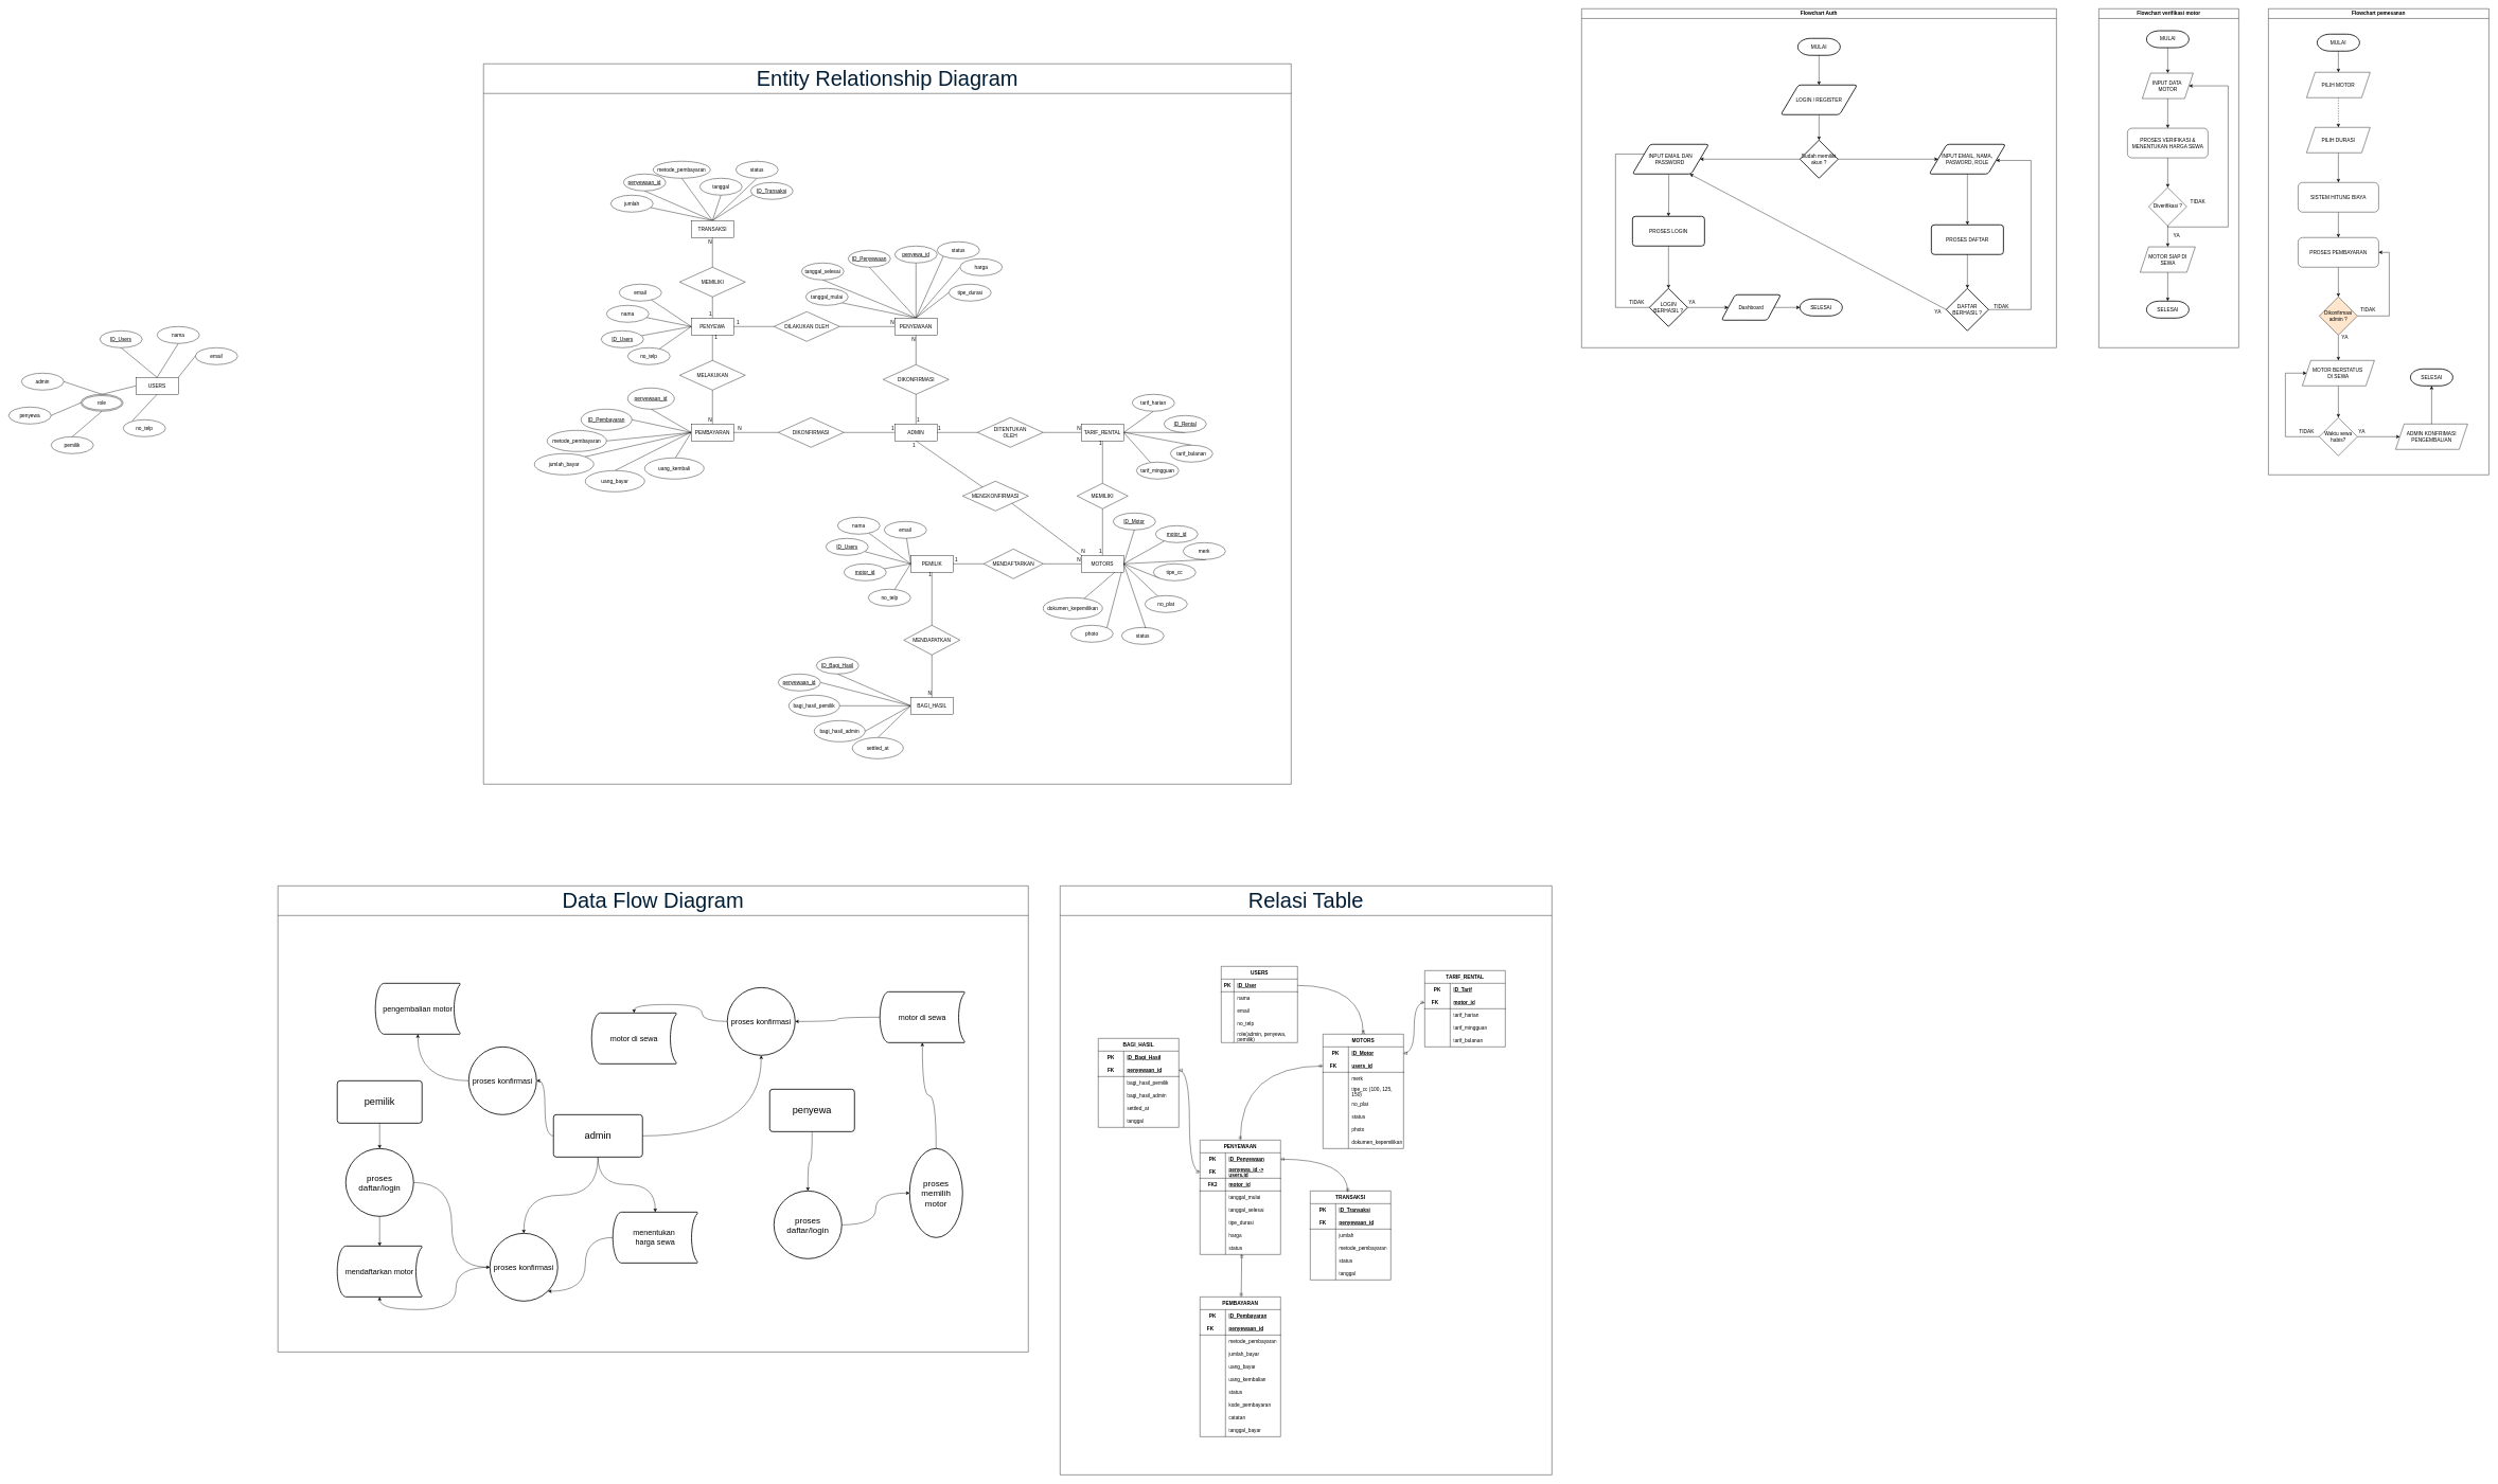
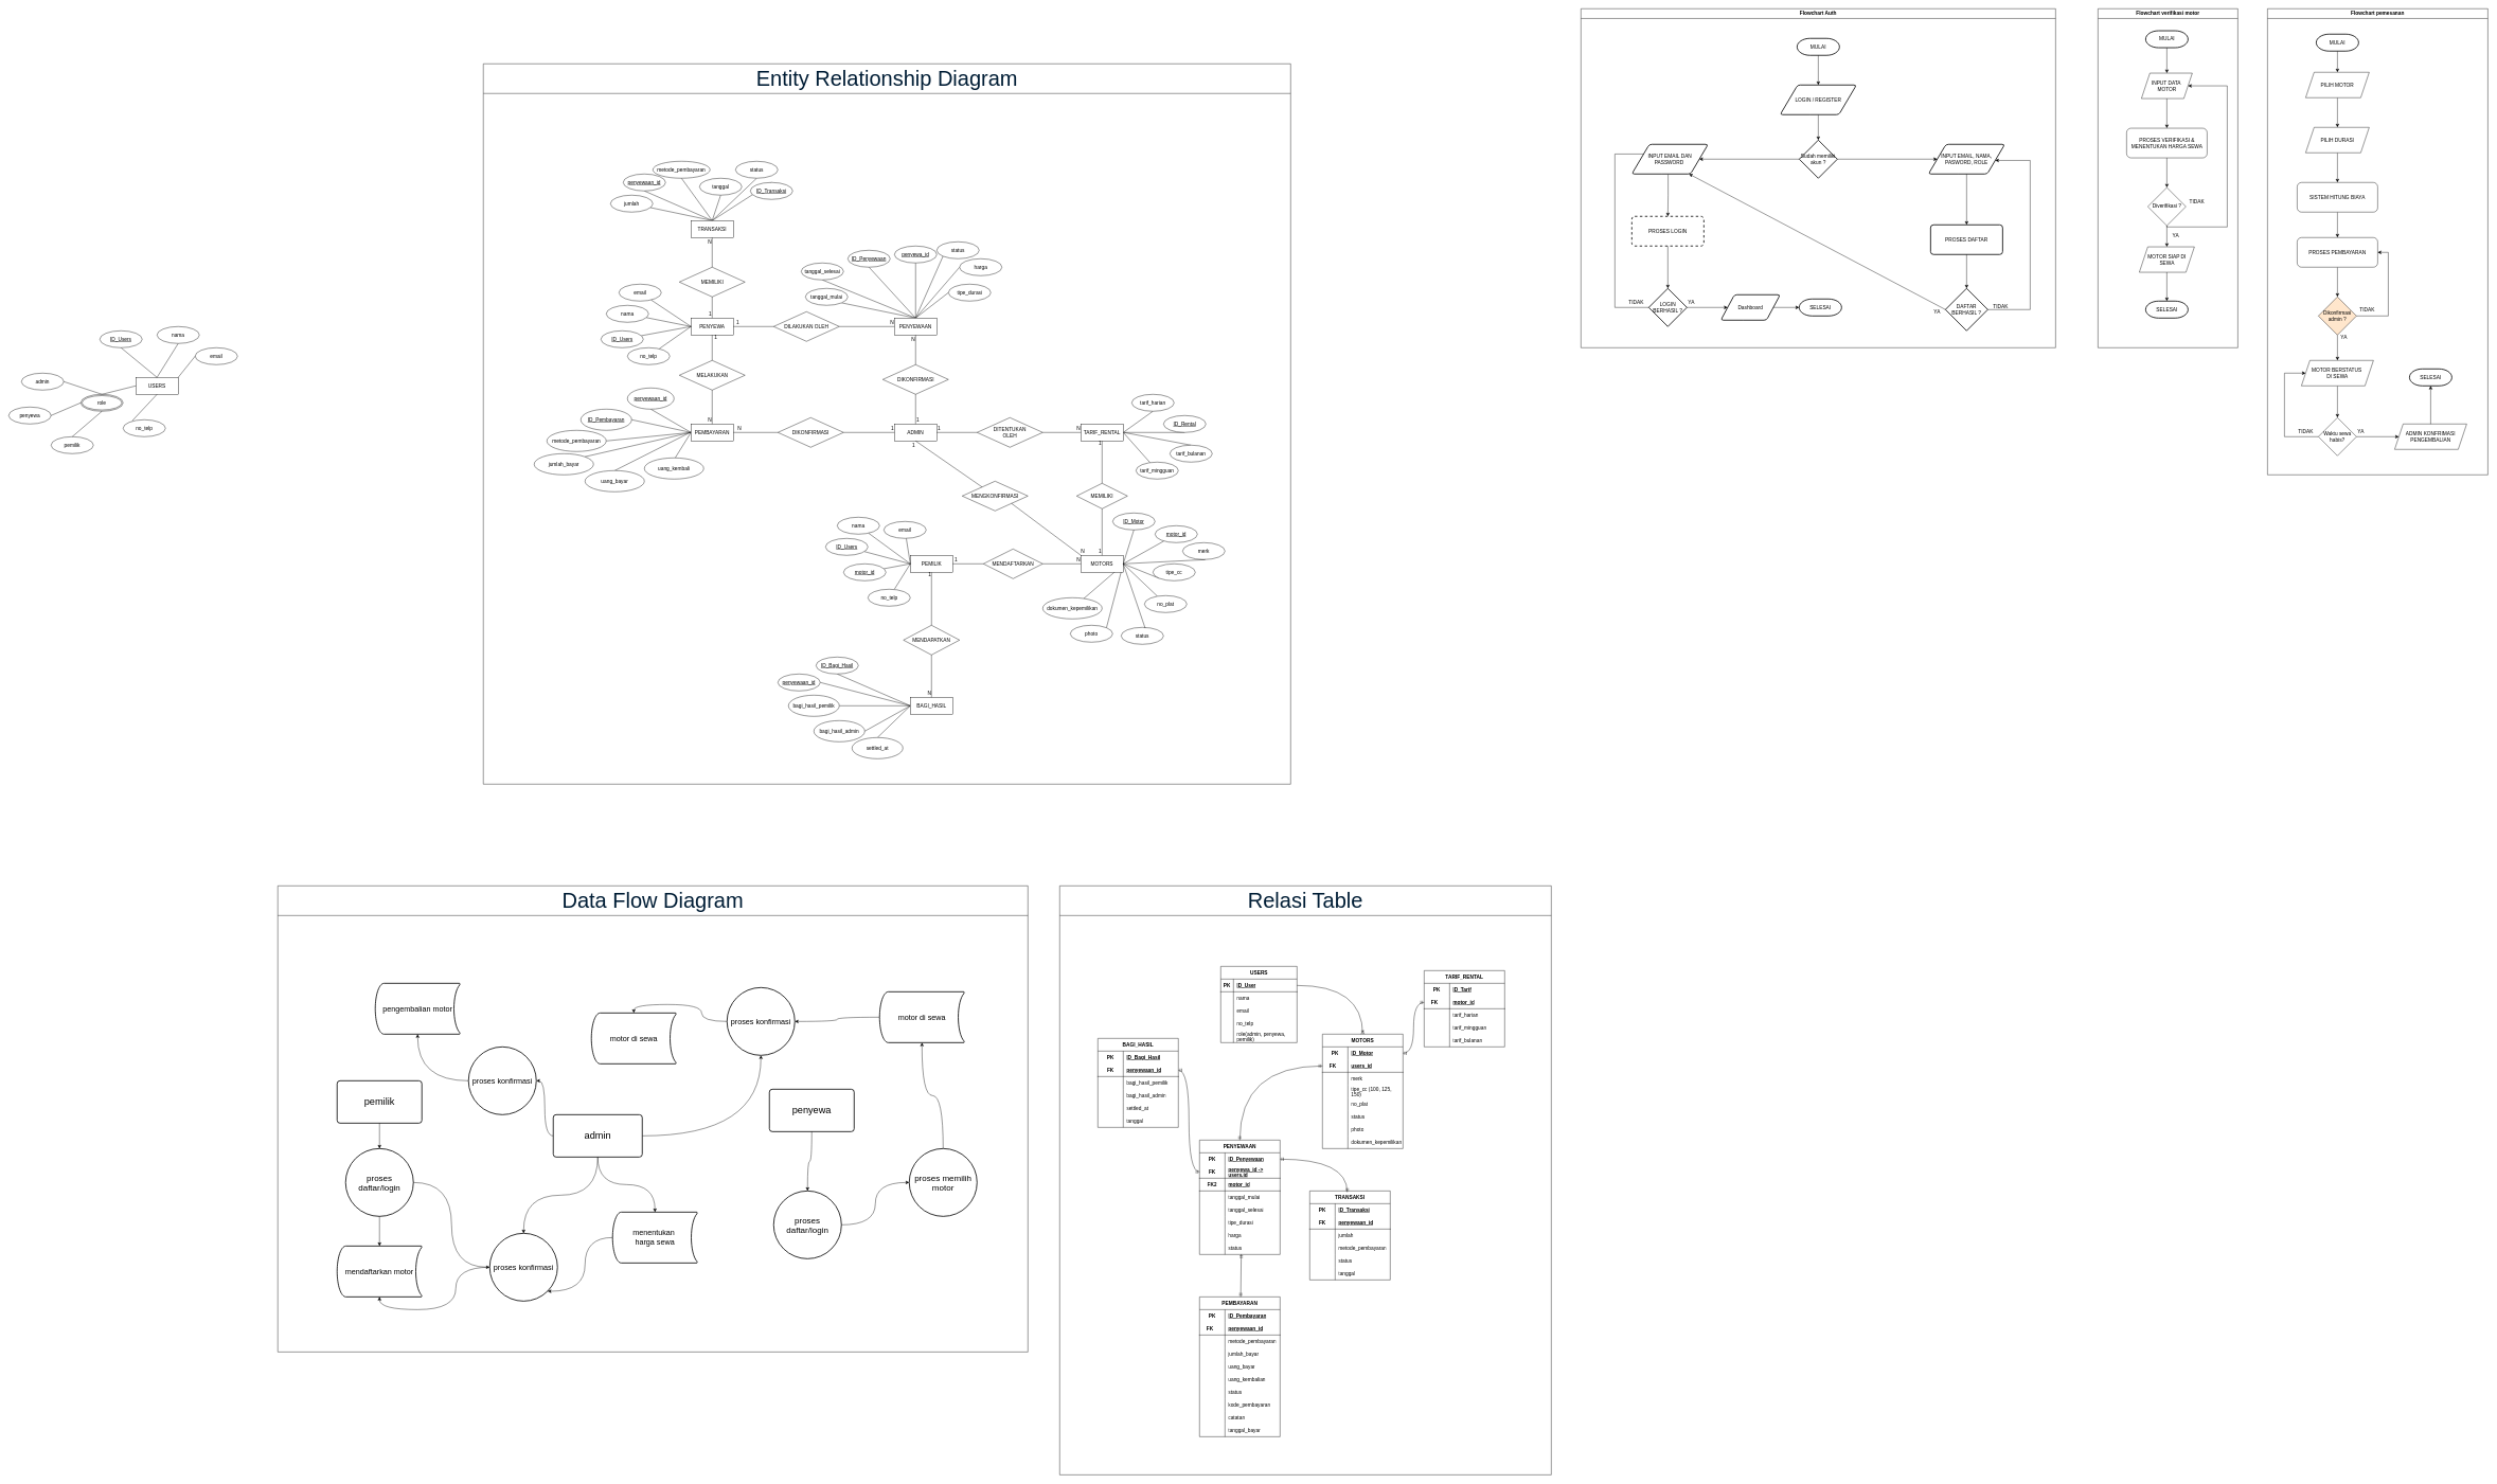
- <mxCell id="404" style="edgeStyle=orthogonalEdgeStyle;rounded=0;orthogonalLoop=1;jettySize=auto;html=1;dashed=1;" edge="1" parent="1" source="405" target="407"><mxGeometry relative="1" as="geometry" /></mxCell>
+ <mxCell id="404" style="edgeStyle=orthogonalEdgeStyle;rounded=0;orthogonalLoop=1;jettySize=auto;html=1;" edge="1" parent="1" source="405" target="407"><mxGeometry relative="1" as="geometry" /></mxCell>
- <mxCell id="369" value="PROSES LOGIN" style="rounded=1;whiteSpace=wrap;html=1;absoluteArcSize=1;arcSize=14;strokeWidth=2;" vertex="1" parent="1"><mxGeometry x="3850" y="510" width="170" height="70" as="geometry" /></mxCell>
+ <mxCell id="369" value="PROSES LOGIN" style="rounded=1;whiteSpace=wrap;html=1;absoluteArcSize=1;arcSize=14;strokeWidth=2;dashed=1;" vertex="1" parent="1"><mxGeometry x="3850" y="510" width="170" height="70" as="geometry" /></mxCell>
- <mxCell id="144" value="&lt;font style=&quot;font-size: 20px;&quot;&gt;proses memilih motor&lt;/font&gt;" style="strokeWidth=2;html=1;shape=mxgraph.flowchart.start_1;whiteSpace=wrap;" parent="1" vertex="1"><mxGeometry x="2145" y="2710" width="125" height="210" as="geometry" /></mxCell>
+ <mxCell id="144" value="&lt;font style=&quot;font-size: 20px;&quot;&gt;proses memilih motor&lt;/font&gt;" style="strokeWidth=2;html=1;shape=mxgraph.flowchart.start_1;whiteSpace=wrap;" parent="1" vertex="1"><mxGeometry x="2145" y="2710" width="160" height="160" as="geometry" /></mxCell>
